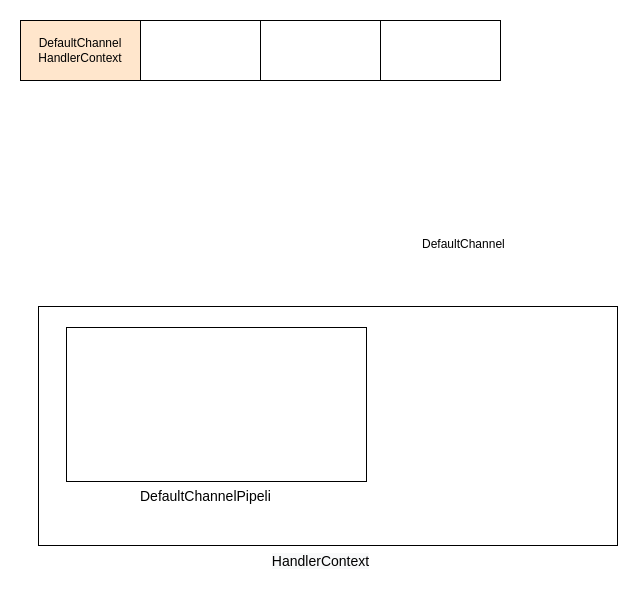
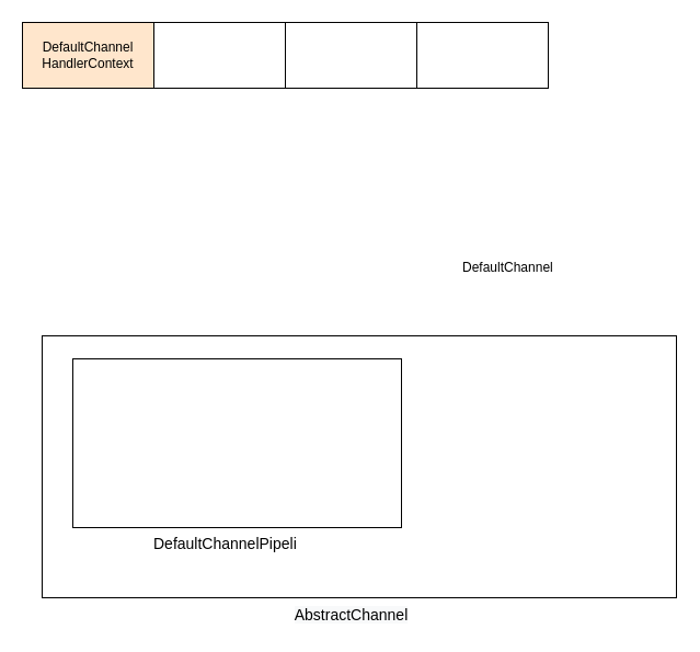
- <mxCell id="9" value="&lt;font style=&quot;font-size: 14px&quot;&gt;&lt;br&gt;&lt;span style=&quot;color: rgb(0, 0, 0); font-family: helvetica; font-style: normal; font-weight: 400; letter-spacing: normal; text-indent: 0px; text-transform: none; word-spacing: 0px; background-color: rgb(248, 249, 250); float: none; display: inline;&quot;&gt;HandlerContext&lt;/span&gt;&lt;br&gt;&lt;/font&gt;" style="text;html=1;strokeColor=none;fillColor=none;align=center;verticalAlign=middle;whiteSpace=wrap;rounded=0;" parent="1" vertex="1"><mxGeometry x="253.5" y="531" width="133" height="42" as="geometry" /></mxCell>
+ <mxCell id="9" value="&lt;font style=&quot;font-size: 14px&quot;&gt;&lt;br&gt;&lt;span style=&quot;color: rgb(0, 0, 0); font-family: helvetica; font-style: normal; font-weight: 400; letter-spacing: normal; text-indent: 0px; text-transform: none; word-spacing: 0px; background-color: rgb(248, 249, 250); float: none; display: inline;&quot;&gt;AbstractChannel&lt;/span&gt;&lt;br&gt;&lt;/font&gt;" style="text;html=1;strokeColor=none;fillColor=none;align=center;verticalAlign=middle;whiteSpace=wrap;rounded=0;" parent="1" vertex="1"><mxGeometry x="253.5" y="531" width="133" height="42" as="geometry" /></mxCell>
